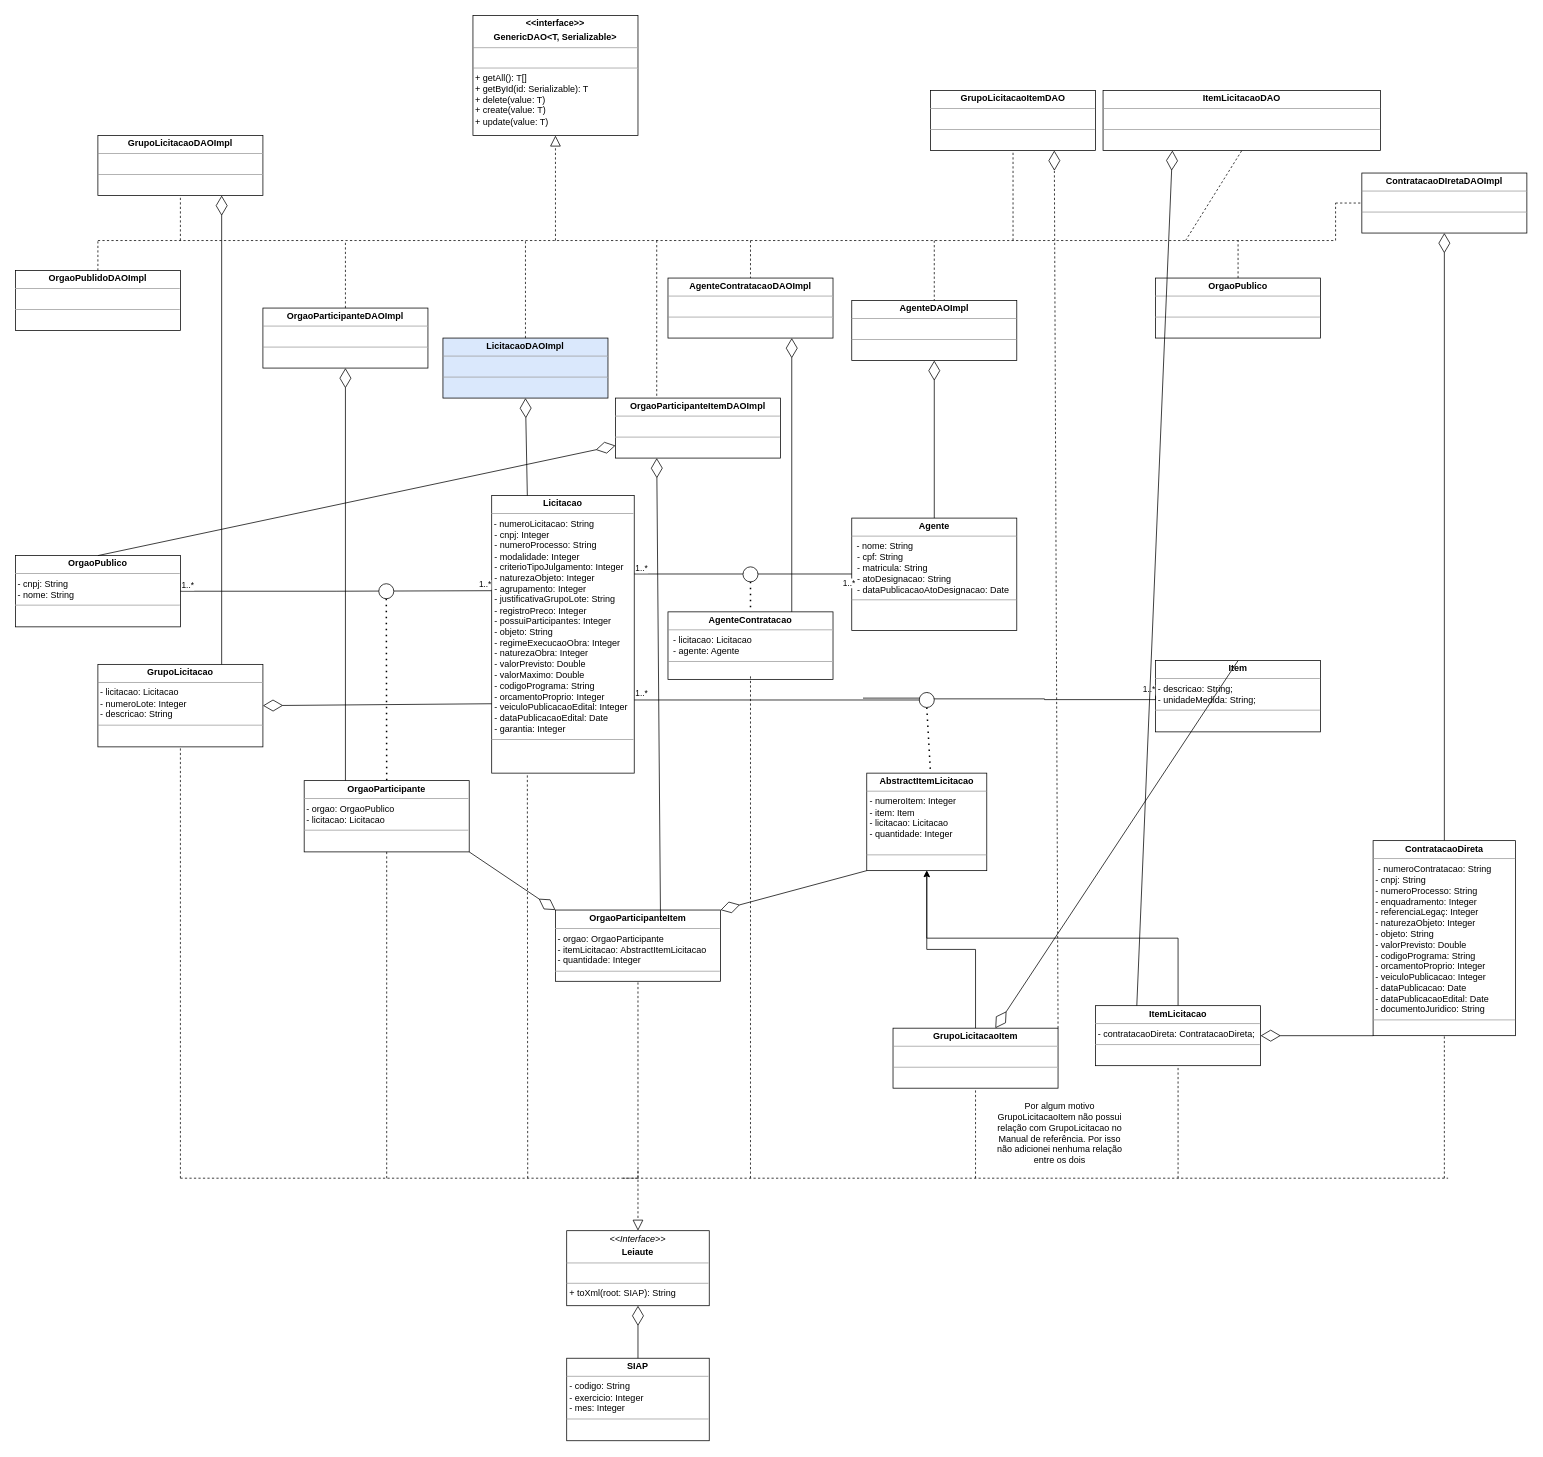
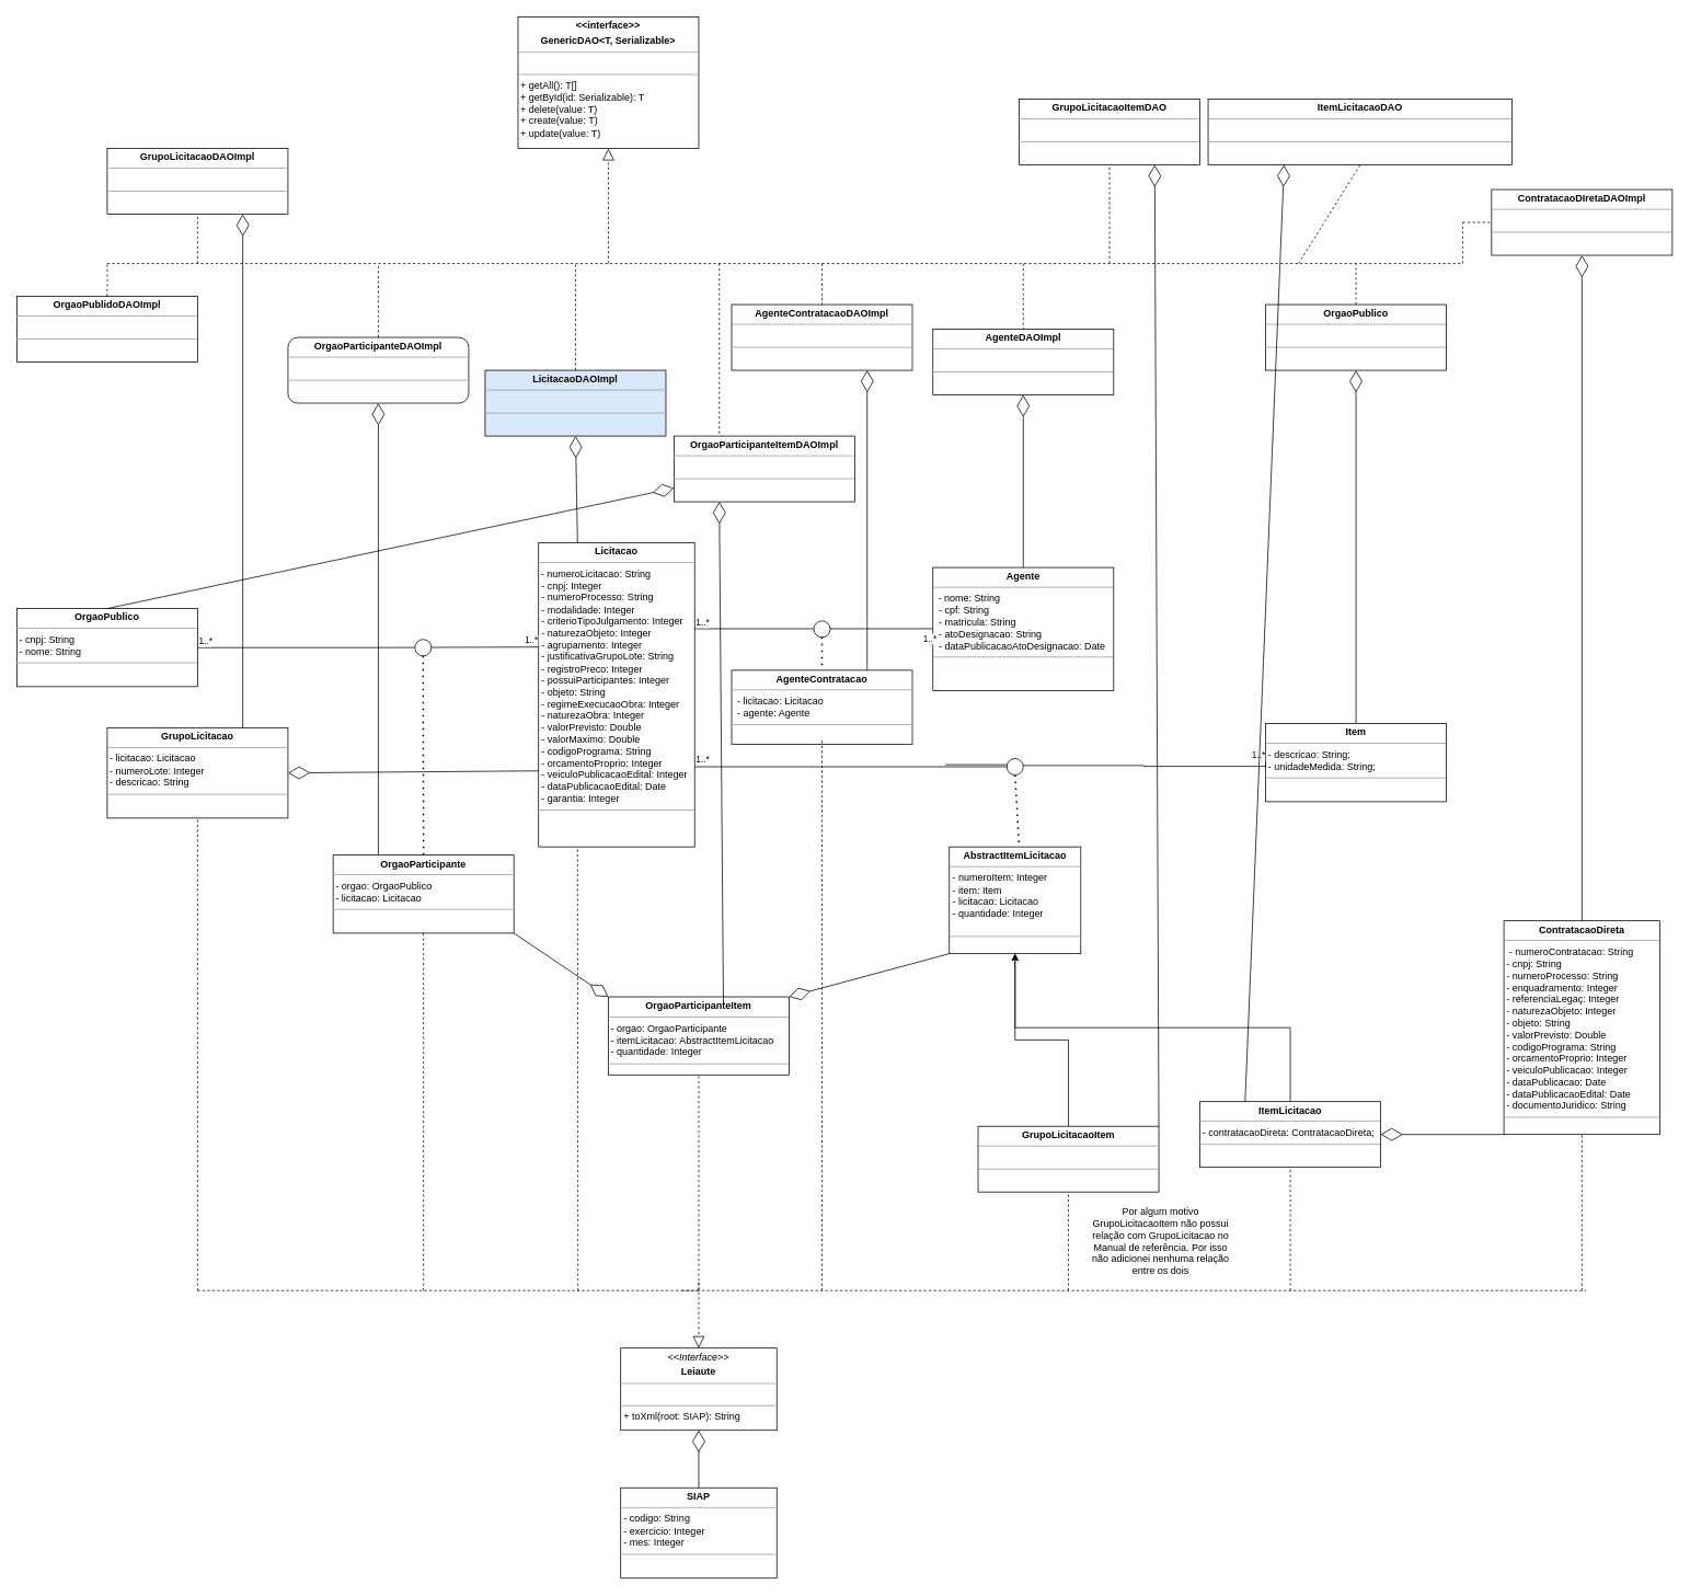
- <mxCell id="51" value="&lt;p style=&quot;margin:0px;margin-top:4px;text-align:center;&quot;&gt;&lt;b&gt;OrgaoParticipanteDAOImpl&lt;/b&gt;&lt;br&gt;&lt;/p&gt;&lt;hr size=&quot;1&quot;&gt;&lt;div&gt;&amp;nbsp;&lt;/div&gt;&lt;hr size=&quot;1&quot;&gt;&lt;p style=&quot;margin:0px;margin-left:4px;&quot;&gt;&lt;br&gt;&lt;/p&gt;" style="verticalAlign=top;align=left;overflow=fill;fontSize=12;fontFamily=Helvetica;html=1;whiteSpace=wrap;" vertex="1" parent="1"><mxGeometry x="350" y="410" width="220" height="80" as="geometry" /></mxCell>
+ <mxCell id="51" value="&lt;p style=&quot;margin:0px;margin-top:4px;text-align:center;&quot;&gt;&lt;b&gt;OrgaoParticipanteDAOImpl&lt;/b&gt;&lt;br&gt;&lt;/p&gt;&lt;hr size=&quot;1&quot;&gt;&lt;div&gt;&amp;nbsp;&lt;/div&gt;&lt;hr size=&quot;1&quot;&gt;&lt;p style=&quot;margin:0px;margin-left:4px;&quot;&gt;&lt;br&gt;&lt;/p&gt;" style="verticalAlign=top;align=left;overflow=fill;fontSize=12;fontFamily=Helvetica;html=1;whiteSpace=wrap;rounded=1;" vertex="1" parent="1"><mxGeometry x="350" y="410" width="220" height="80" as="geometry" /></mxCell>
- <mxCell id="71" value="" style="endArrow=diamondThin;endFill=0;endSize=24;html=1;rounded=0;exitX=1;exitY=0;exitDx=0;exitDy=0;entryX=0.75;entryY=1;entryDx=0;entryDy=0;dashed=1;" edge="1" parent="1" source="16" target="69"><mxGeometry width="160" relative="1" as="geometry"><mxPoint x="1400" y="670" as="sourcePoint" /><mxPoint x="1400" y="430" as="targetPoint" /></mxGeometry></mxCell>
+ <mxCell id="71" value="" style="endArrow=diamondThin;endFill=0;endSize=24;html=1;rounded=0;exitX=1;exitY=0;exitDx=0;exitDy=0;entryX=0.75;entryY=1;entryDx=0;entryDy=0;" edge="1" parent="1" source="16" target="69"><mxGeometry width="160" relative="1" as="geometry"><mxPoint x="1400" y="670" as="sourcePoint" /><mxPoint x="1400" y="430" as="targetPoint" /></mxGeometry></mxCell>
- <mxCell id="44" value="" style="endArrow=diamondThin;endFill=0;endSize=24;html=1;rounded=0;exitX=0.5;exitY=0;exitDx=0;exitDy=0;" edge="1" parent="1" source="17" target="16"><mxGeometry width="160" relative="1" as="geometry"><mxPoint x="1549.23" y="760" as="sourcePoint" /><mxPoint x="1549.23" y="660" as="targetPoint" /></mxGeometry></mxCell>
+ <mxCell id="44" value="" style="endArrow=diamondThin;endFill=0;endSize=24;html=1;rounded=0;exitX=0.5;exitY=0;exitDx=0;exitDy=0;entryX=0.5;entryY=1;entryDx=0;entryDy=0;" edge="1" parent="1" source="17" target="43"><mxGeometry width="160" relative="1" as="geometry"><mxPoint x="1549.23" y="760" as="sourcePoint" /><mxPoint x="1549.23" y="660" as="targetPoint" /></mxGeometry></mxCell>
